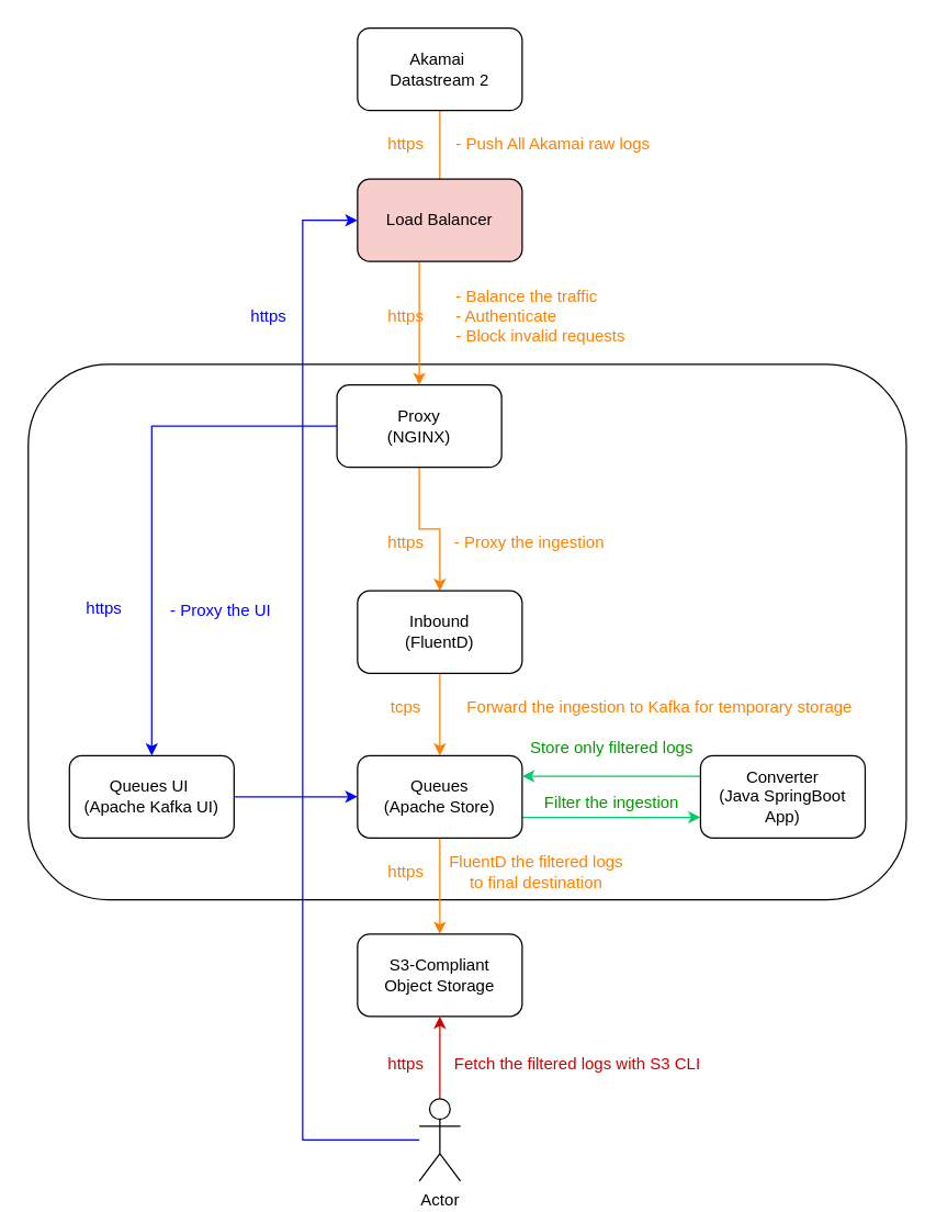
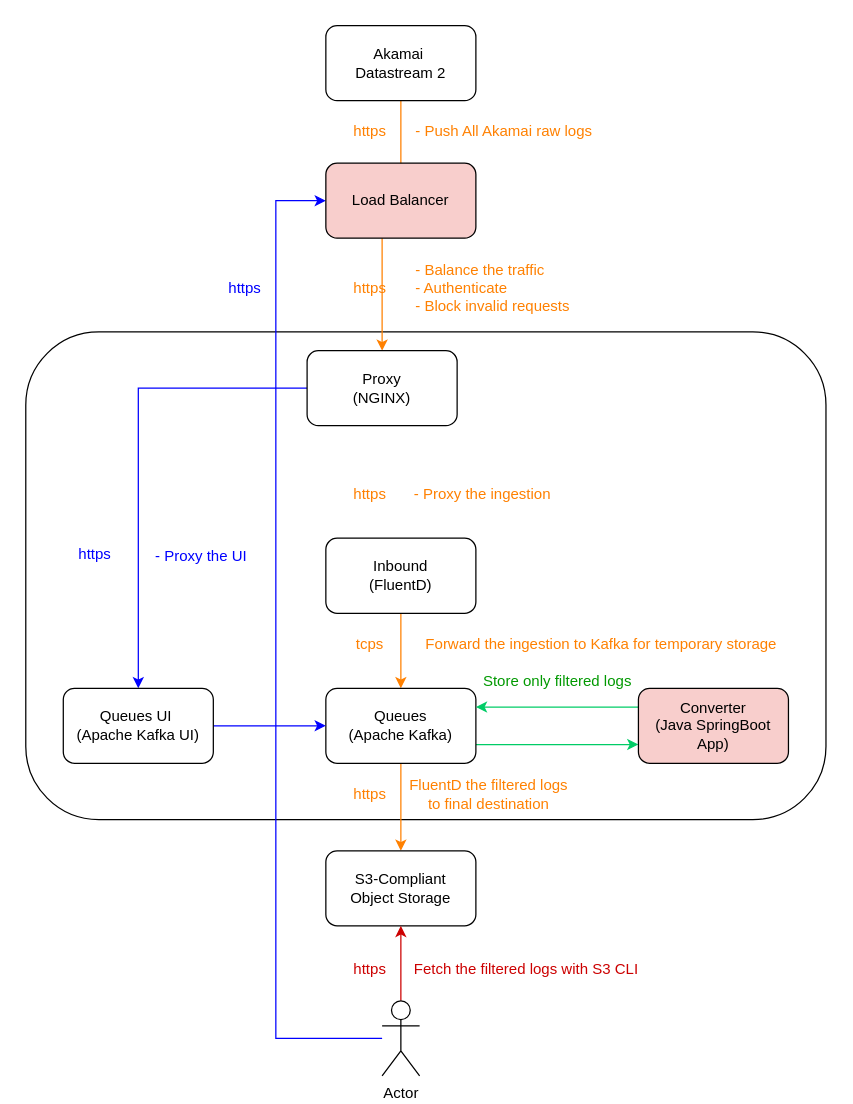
- <mxCell id="5" style="edgeStyle=orthogonalEdgeStyle;rounded=0;orthogonalLoop=1;jettySize=auto;html=1;exitX=0.5;exitY=1;exitDx=0;exitDy=0;strokeColor=#FF8000;" parent="1" source="7" target="9" edge="1"><mxGeometry relative="1" as="geometry" /></mxCell>
- <mxCell id="12" value="Queues&lt;div&gt;(Apache Store)&lt;/div&gt;" style="rounded=1;whiteSpace=wrap;html=1;" parent="1" vertex="1"><mxGeometry x="260" y="550" width="120" height="60" as="geometry" /></mxCell>
+ <mxCell id="12" value="Queues&lt;div&gt;(Apache Kafka)&lt;/div&gt;" style="rounded=1;whiteSpace=wrap;html=1;" parent="1" vertex="1"><mxGeometry x="260" y="550" width="120" height="60" as="geometry" /></mxCell>
- <mxCell id="14" value="Converter&lt;div&gt;(Java SpringBoot App)&lt;/div&gt;" style="rounded=1;whiteSpace=wrap;html=1;" parent="1" vertex="1"><mxGeometry x="510" y="550" width="120" height="60" as="geometry" /></mxCell>
+ <mxCell id="14" value="Converter&lt;div&gt;(Java SpringBoot App)&lt;/div&gt;" style="rounded=1;whiteSpace=wrap;html=1;fillColor=#f8cecc;" parent="1" vertex="1"><mxGeometry x="510" y="550" width="120" height="60" as="geometry" /></mxCell>
- <mxCell id="22" value="Filter the ingestion" style="text;html=1;align=center;verticalAlign=middle;resizable=0;points=[];autosize=1;strokeColor=none;fillColor=none;fontColor=#009900;" parent="1" vertex="1"><mxGeometry x="385" y="570" width="120" height="30" as="geometry" /></mxCell>
